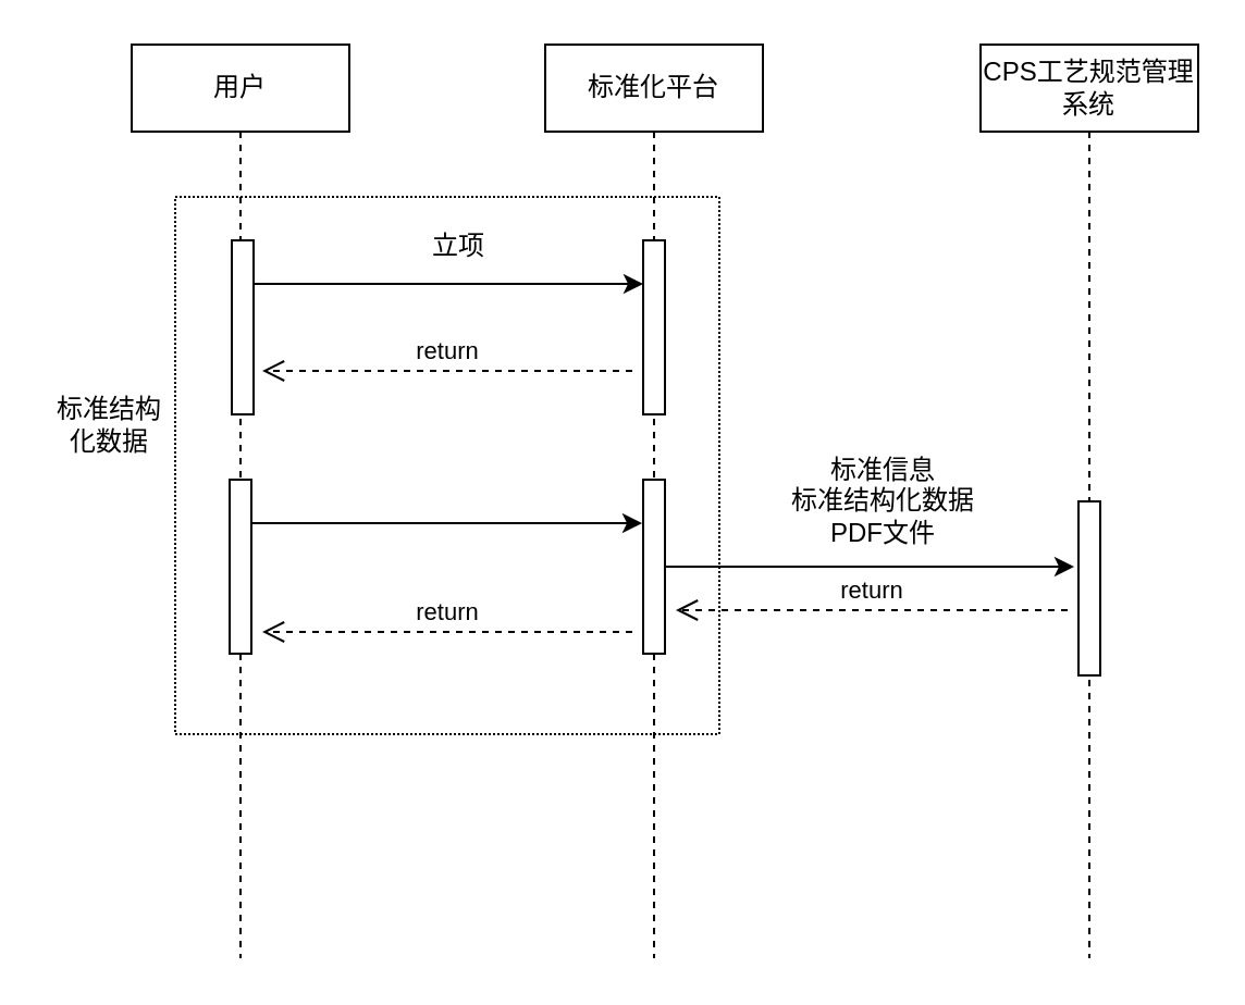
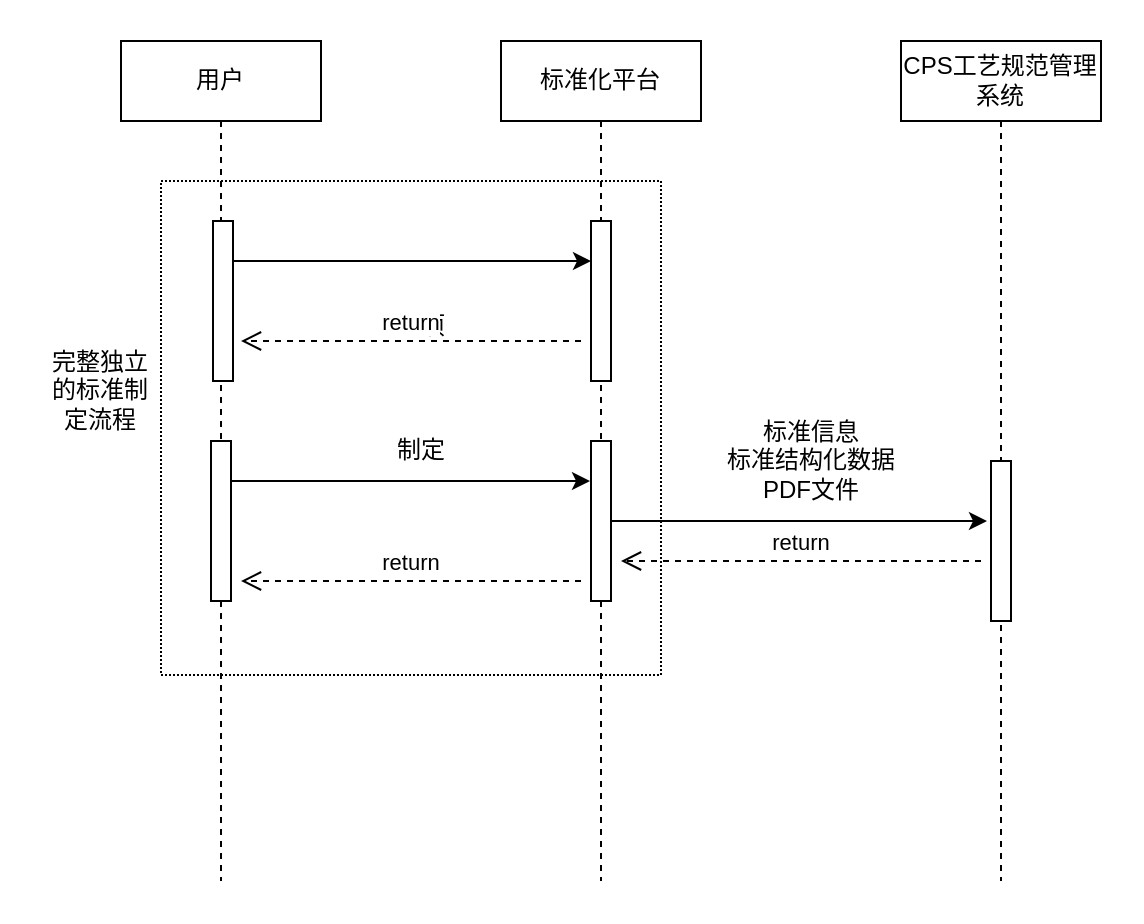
- <mxCell id="12" value="立项" style="text;html=1;align=center;verticalAlign=middle;resizable=0;points=[];autosize=1;strokeColor=none;fillColor=none;" vertex="1" parent="1"><mxGeometry x="185" y="98" width="50" height="30" as="geometry" /></mxCell>
+ <mxCell id="12" value="立项" style="text;html=1;align=center;verticalAlign=middle;resizable=0;points=[];autosize=1;strokeColor=none;fillColor=none;" vertex="1" parent="1"><mxGeometry x="185" y="148" width="50" height="30" as="geometry" /></mxCell>
- <mxCell id="20" value="标准结构化数据" style="text;html=1;align=center;verticalAlign=middle;whiteSpace=wrap;rounded=0;fontFamily=Helvetica;fontSize=12;fontColor=default;" vertex="1" parent="1"><mxGeometry x="20" y="180" width="60" height="30" as="geometry" /></mxCell>
+ <mxCell id="20" value="完整独立的标准制定流程" style="text;html=1;align=center;verticalAlign=middle;whiteSpace=wrap;rounded=0;fontFamily=Helvetica;fontSize=12;fontColor=default;" vertex="1" parent="1"><mxGeometry x="20" y="180" width="60" height="30" as="geometry" /></mxCell>
+ <mxCell id="15" value="制定" style="text;html=1;align=center;verticalAlign=middle;resizable=0;points=[];autosize=1;strokeColor=none;fillColor=none;" vertex="1" parent="1"><mxGeometry x="185" y="210" width="50" height="30" as="geometry" /></mxCell>
